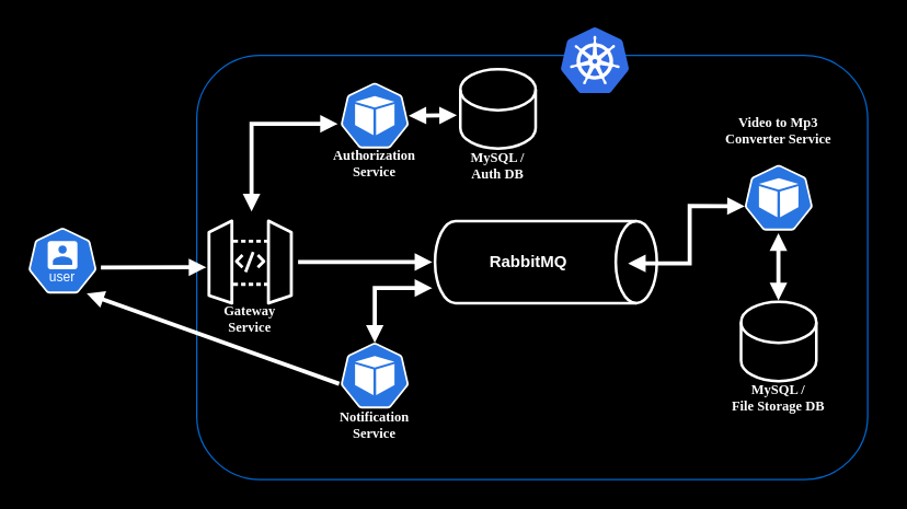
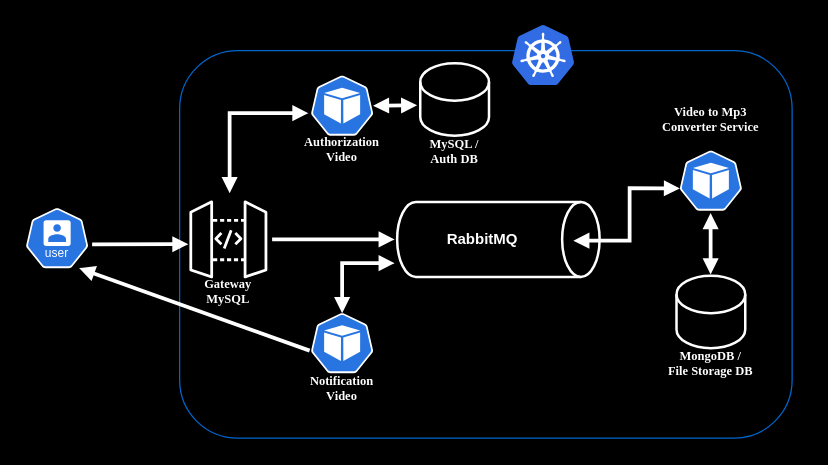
- <mxCell id="12" value="Authorization Service" style="text;html=1;align=center;verticalAlign=middle;whiteSpace=wrap;rounded=0;fontColor=#FFFFFF;fontSize=10;fontStyle=1;fontFamily=Times New Roman;" vertex="1" parent="1"><mxGeometry x="243" y="104" width="60" height="30" as="geometry" /></mxCell>
+ <mxCell id="12" value="Authorization Video" style="text;html=1;align=center;verticalAlign=middle;whiteSpace=wrap;rounded=0;fontColor=#FFFFFF;fontSize=10;fontStyle=1;fontFamily=Times New Roman;" vertex="1" parent="1"><mxGeometry x="243" y="104" width="60" height="30" as="geometry" /></mxCell>
- <mxCell id="6" value="&lt;div style=&quot;font-size: 10px;&quot;&gt;Gateway&lt;/div&gt;&lt;div style=&quot;font-size: 10px;&quot;&gt;Service&lt;/div&gt;" style="text;html=1;align=center;verticalAlign=middle;whiteSpace=wrap;rounded=0;fontColor=#FFFFFF;fontStyle=1;fontFamily=Times New Roman;fontSize=10;" vertex="1" parent="1"><mxGeometry x="152" y="217" width="60" height="30" as="geometry" /></mxCell>
+ <mxCell id="6" value="&lt;div style=&quot;font-size: 10px;&quot;&gt;Gateway&lt;/div&gt;&lt;div style=&quot;font-size: 10px;&quot;&gt;MySQL&lt;/div&gt;" style="text;html=1;align=center;verticalAlign=middle;whiteSpace=wrap;rounded=0;fontColor=#FFFFFF;fontStyle=1;fontFamily=Times New Roman;fontSize=10;" vertex="1" parent="1"><mxGeometry x="152" y="217" width="60" height="30" as="geometry" /></mxCell>
- <mxCell id="18" value="&lt;div style=&quot;font-size: 10px;&quot;&gt;MySQL /&lt;/div&gt;&lt;div style=&quot;font-size: 10px;&quot;&gt;File Storage DB&lt;br style=&quot;font-size: 10px;&quot;&gt;&lt;/div&gt;" style="text;html=1;align=center;verticalAlign=middle;whiteSpace=wrap;rounded=0;fontColor=#FFFFFF;fontStyle=1;fontSize=10;fontFamily=Times New Roman;" vertex="1" parent="1"><mxGeometry x="524.25" y="274.5" width="87.5" height="30" as="geometry" /></mxCell>
+ <mxCell id="18" value="&lt;div style=&quot;font-size: 10px;&quot;&gt;MongoDB /&lt;/div&gt;&lt;div style=&quot;font-size: 10px;&quot;&gt;File Storage DB&lt;br style=&quot;font-size: 10px;&quot;&gt;&lt;/div&gt;" style="text;html=1;align=center;verticalAlign=middle;whiteSpace=wrap;rounded=0;fontColor=#FFFFFF;fontStyle=1;fontSize=10;fontFamily=Times New Roman;" vertex="1" parent="1"><mxGeometry x="524.25" y="274.5" width="87.5" height="30" as="geometry" /></mxCell>
- <mxCell id="13" value="&lt;div style=&quot;font-size: 10px;&quot;&gt;Notification Service&lt;/div&gt;" style="text;html=1;align=center;verticalAlign=middle;whiteSpace=wrap;rounded=0;fontColor=#FFFFFF;fontSize=10;fontStyle=1;fontFamily=Times New Roman;" vertex="1" parent="1"><mxGeometry x="243" y="295" width="60" height="30" as="geometry" /></mxCell>
+ <mxCell id="13" value="&lt;div style=&quot;font-size: 10px;&quot;&gt;Notification Video&lt;/div&gt;" style="text;html=1;align=center;verticalAlign=middle;whiteSpace=wrap;rounded=0;fontColor=#FFFFFF;fontSize=10;fontStyle=1;fontFamily=Times New Roman;" vertex="1" parent="1"><mxGeometry x="243" y="295" width="60" height="30" as="geometry" /></mxCell>
